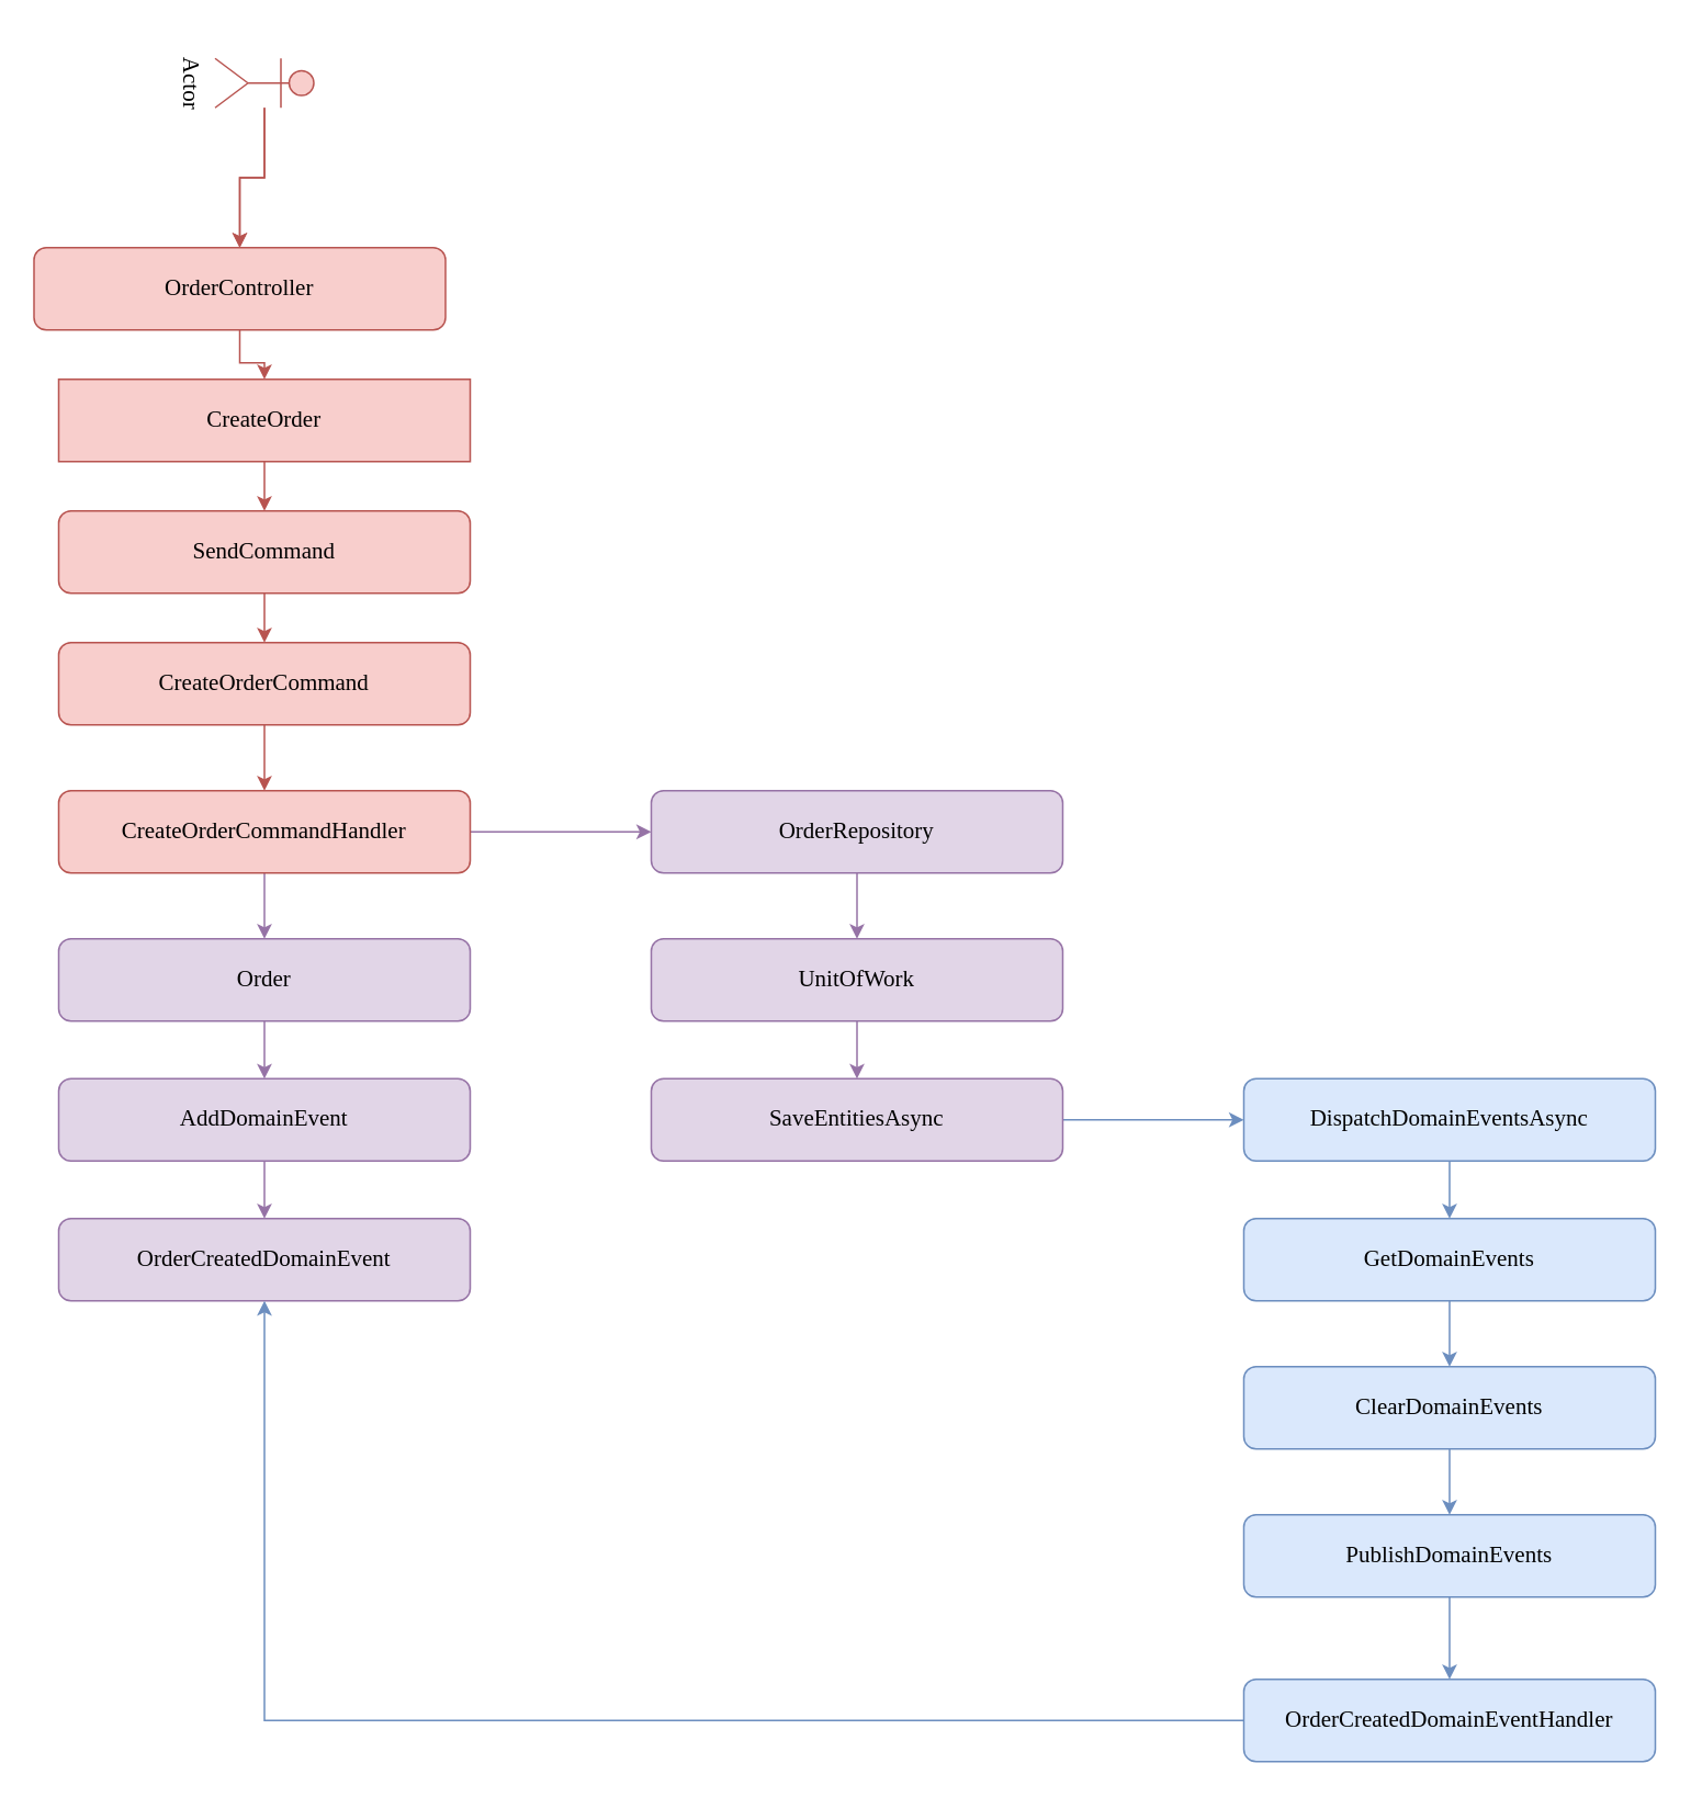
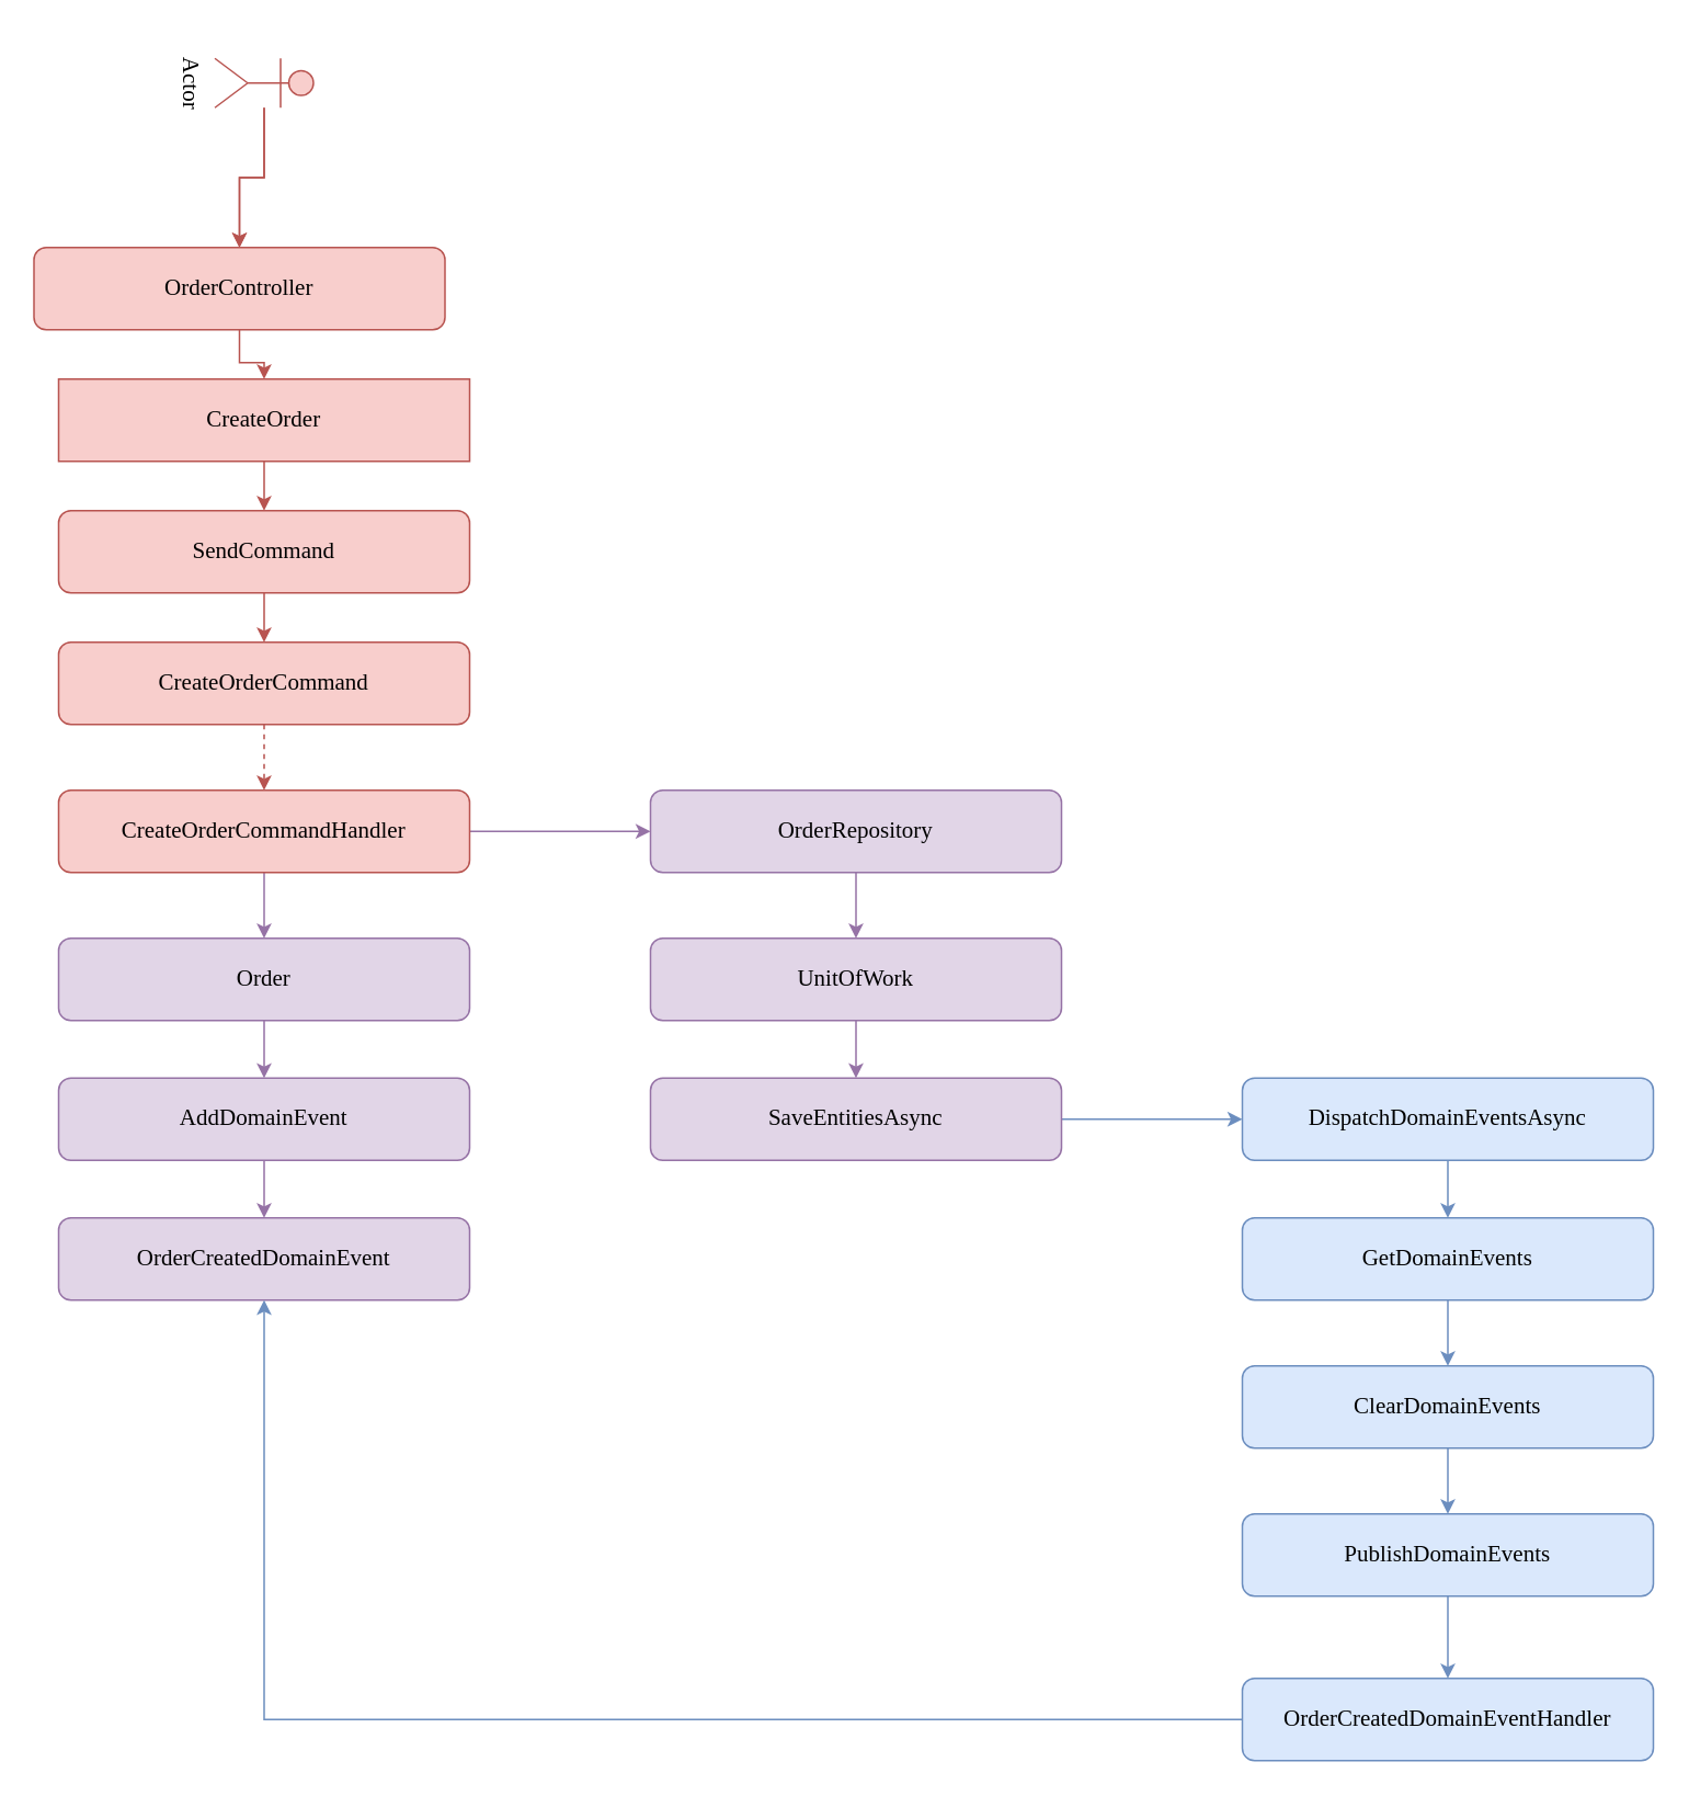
- <mxCell id="8" value="" style="edgeStyle=orthogonalEdgeStyle;rounded=0;orthogonalLoop=1;jettySize=auto;html=1;fillColor=#f8cecc;strokeColor=#b85450;fontSize=14;fontFamily=Comic Sans MS;" parent="1" source="9" target="12" edge="1"><mxGeometry relative="1" as="geometry" /></mxCell>
+ <mxCell id="8" value="" style="edgeStyle=orthogonalEdgeStyle;rounded=0;orthogonalLoop=1;jettySize=auto;html=1;fillColor=#f8cecc;strokeColor=#b85450;fontSize=14;fontFamily=Comic Sans MS;dashed=1;" parent="1" source="9" target="12" edge="1"><mxGeometry relative="1" as="geometry" /></mxCell>
